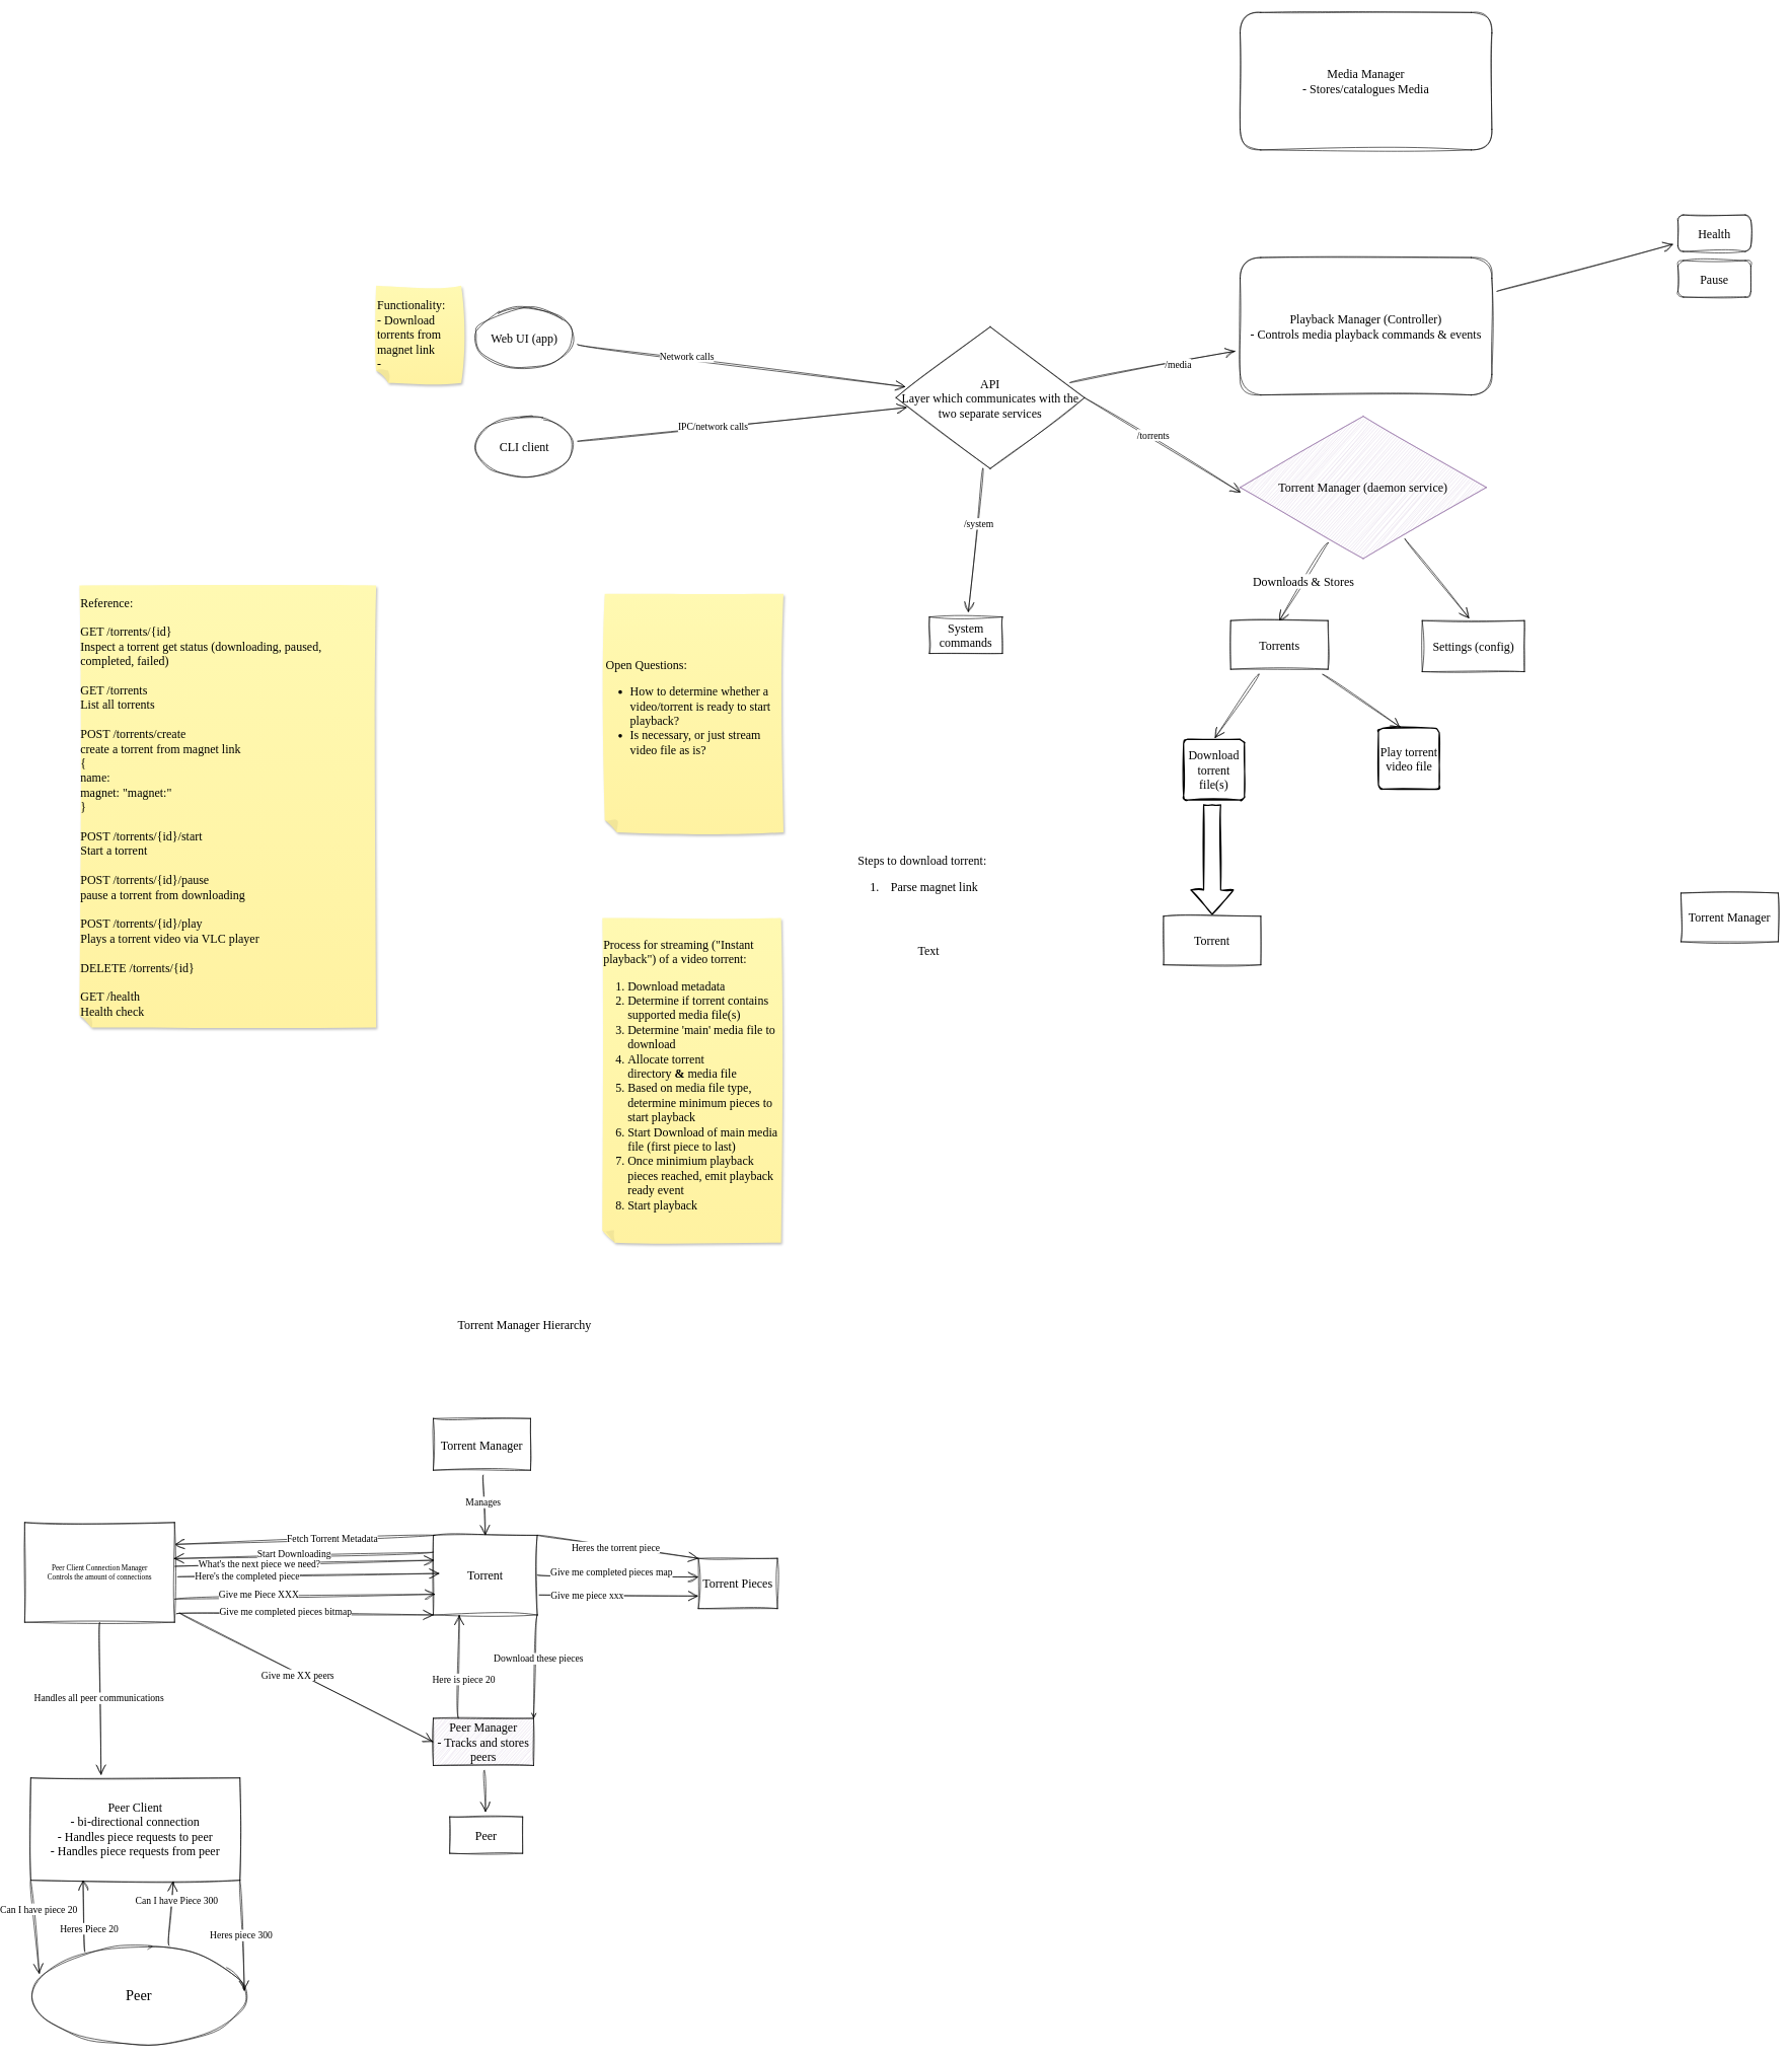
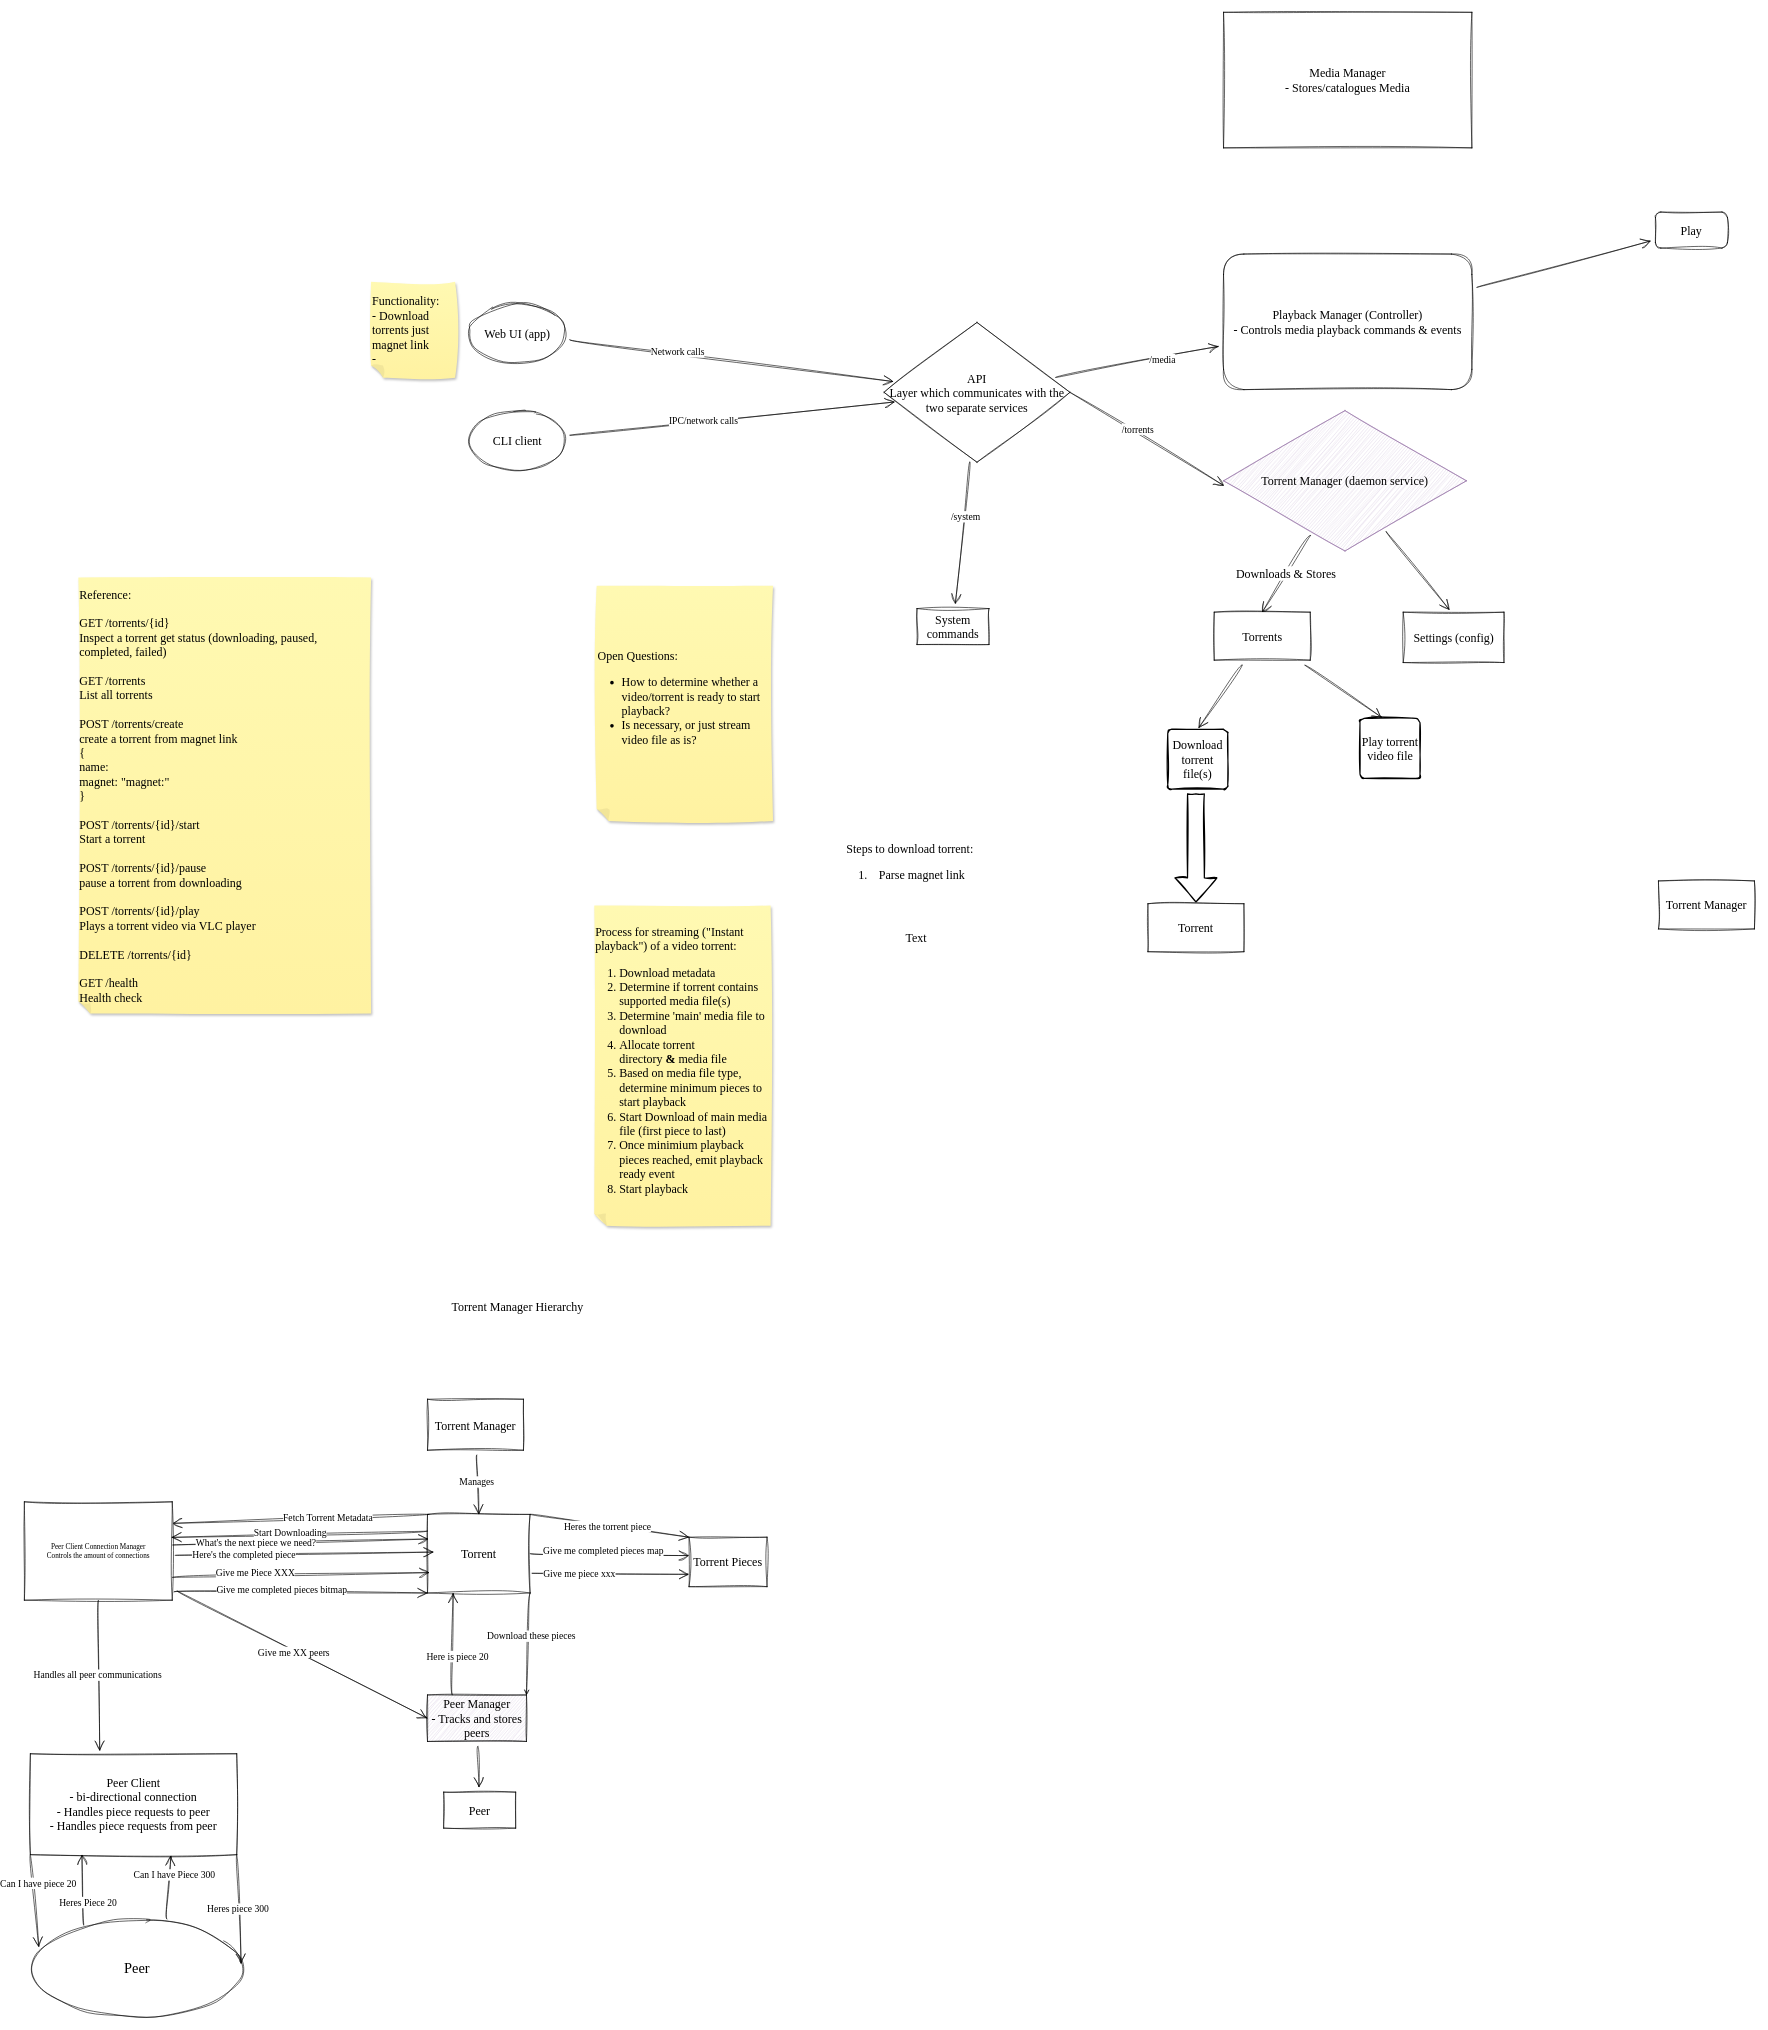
- <mxCell id="35" value="Media Manager&lt;div&gt;- Stores/catalogues Media&lt;/div&gt;" style="rounded=1;whiteSpace=wrap;html=1;fontSize=20;fontFamily=Architects Daughter;sketch=1;hachureGap=4;jiggle=2;curveFitting=1;fontSource=https%3A%2F%2Ffonts.googleapis.com%2Fcss%3Ffamily%3DArchitects%2BDaughter;" vertex="1" parent="1"><mxGeometry x="2019" y="20" width="414" height="226" as="geometry" /></mxCell>
+ <mxCell id="35" value="Media Manager&lt;div&gt;- Stores/catalogues Media&lt;/div&gt;" style="whiteSpace=wrap;html=1;fontSize=20;fontFamily=Architects Daughter;sketch=1;hachureGap=4;jiggle=2;curveFitting=1;fontSource=https%3A%2F%2Ffonts.googleapis.com%2Fcss%3Ffamily%3DArchitects%2BDaughter;rounded=0;" vertex="1" parent="1"><mxGeometry x="2019" y="20" width="414" height="226" as="geometry" /></mxCell>
- <mxCell id="33" value="Health" style="whiteSpace=wrap;html=1;fontSize=20;fontFamily=Architects Daughter;rounded=1;sketch=1;hachureGap=4;jiggle=2;curveFitting=1;fontSource=https%3A%2F%2Ffonts.googleapis.com%2Fcss%3Ffamily%3DArchitects%2BDaughter;" vertex="1" parent="1"><mxGeometry x="2739" y="353" width="120" height="60" as="geometry" /></mxCell>
+ <mxCell id="33" value="Play" style="whiteSpace=wrap;html=1;fontSize=20;fontFamily=Architects Daughter;rounded=1;sketch=1;hachureGap=4;jiggle=2;curveFitting=1;fontSource=https%3A%2F%2Ffonts.googleapis.com%2Fcss%3Ffamily%3DArchitects%2BDaughter;" vertex="1" parent="1"><mxGeometry x="2739" y="353" width="120" height="60" as="geometry" /></mxCell>
- <mxCell id="34" value="Pause" style="whiteSpace=wrap;html=1;fontSize=20;fontFamily=Architects Daughter;rounded=1;sketch=1;hachureGap=4;jiggle=2;curveFitting=1;fontSource=https%3A%2F%2Ffonts.googleapis.com%2Fcss%3Ffamily%3DArchitects%2BDaughter;" vertex="1" parent="1"><mxGeometry x="2739" y="428" width="120" height="60" as="geometry" /></mxCell>
- <mxCell id="15" value="&lt;div&gt;Functionality:&lt;/div&gt;&lt;div&gt;- Download torrents from magnet link&lt;/div&gt;&lt;div&gt;-&amp;nbsp;&lt;/div&gt;" style="shape=note;whiteSpace=wrap;html=1;backgroundOutline=1;fontColor=#000000;darkOpacity=0.05;fillColor=#FFF9B2;strokeColor=none;fillStyle=solid;direction=west;gradientDirection=north;gradientColor=#FFF2A1;shadow=1;size=20;pointerEvents=1;sketch=1;hachureGap=4;jiggle=2;curveFitting=1;fontFamily=Architects Daughter;fontSource=https%3A%2F%2Ffonts.googleapis.com%2Fcss%3Ffamily%3DArchitects%2BDaughter;fontSize=20;align=left;" parent="1" vertex="1"><mxGeometry x="598" y="469" width="140" height="160" as="geometry" /></mxCell>
+ <mxCell id="15" value="&lt;div&gt;Functionality:&lt;/div&gt;&lt;div&gt;- Download torrents just magnet link&lt;/div&gt;&lt;div&gt;-&amp;nbsp;&lt;/div&gt;" style="shape=note;whiteSpace=wrap;html=1;backgroundOutline=1;fontColor=#000000;darkOpacity=0.05;fillColor=#FFF9B2;strokeColor=none;fillStyle=solid;direction=west;gradientDirection=north;gradientColor=#FFF2A1;shadow=1;size=20;pointerEvents=1;sketch=1;hachureGap=4;jiggle=2;curveFitting=1;fontFamily=Architects Daughter;fontSource=https%3A%2F%2Ffonts.googleapis.com%2Fcss%3Ffamily%3DArchitects%2BDaughter;fontSize=20;align=left;" parent="1" vertex="1"><mxGeometry x="598" y="469" width="140" height="160" as="geometry" /></mxCell>
